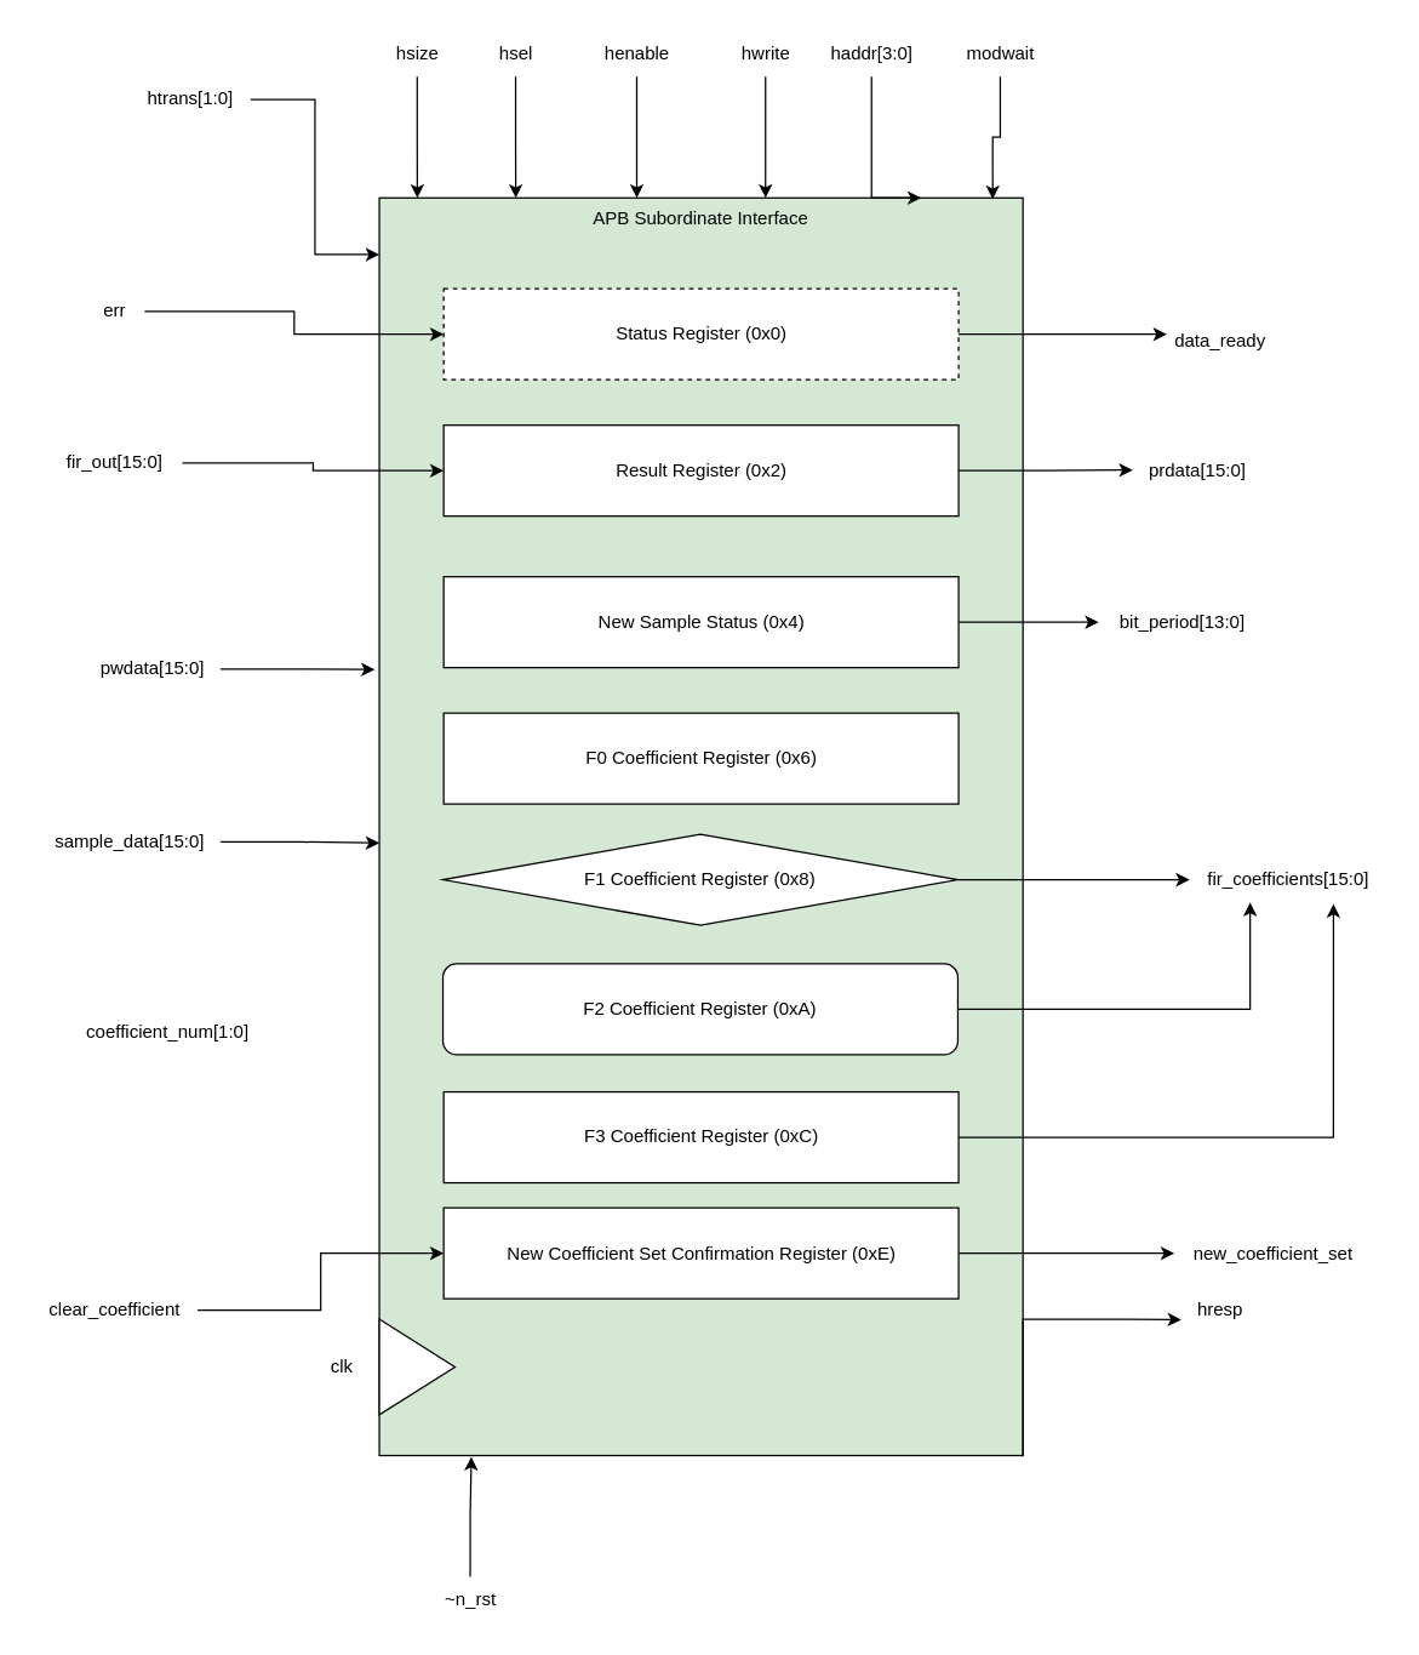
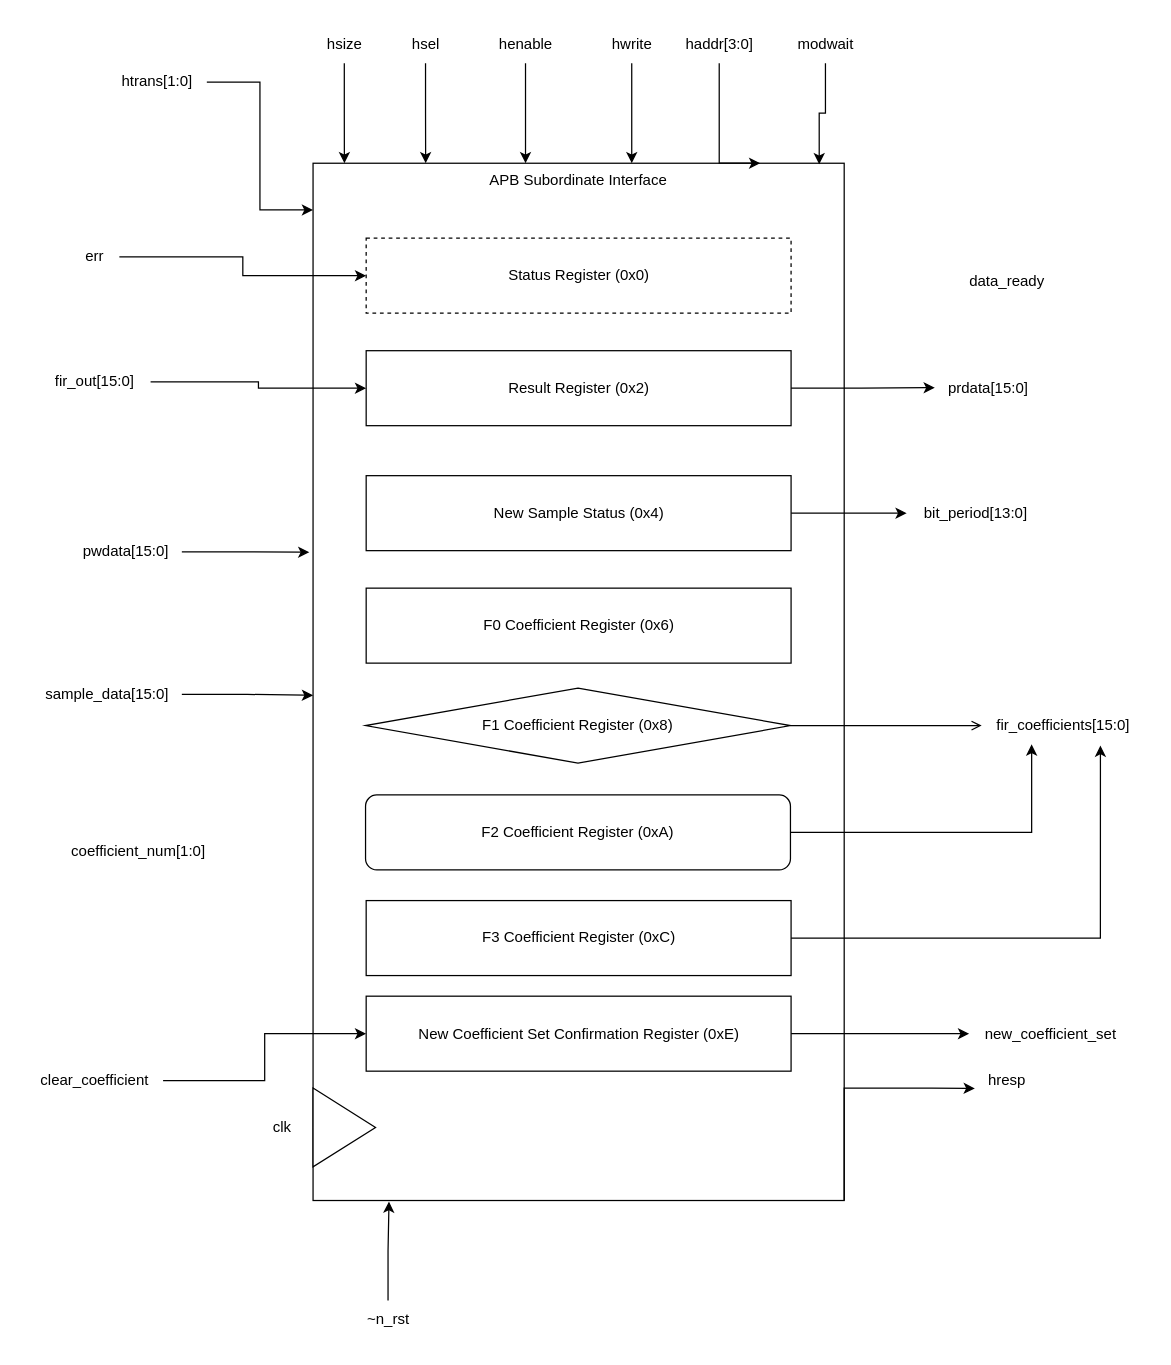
- <mxCell id="32" style="edgeStyle=orthogonalEdgeStyle;rounded=0;orthogonalLoop=1;jettySize=auto;html=1;exitX=1;exitY=0.5;exitDx=0;exitDy=0;entryX=0.063;entryY=0.333;entryDx=0;entryDy=0;entryPerimeter=0;" parent="1" target="26" edge="1" source="7"><mxGeometry relative="1" as="geometry"><mxPoint x="632.5" y="590" as="sourcePoint" /></mxGeometry></mxCell>
- <mxCell id="4" value="&lt;div&gt;APB Subordinate Interface&lt;/div&gt;" style="rounded=0;whiteSpace=wrap;html=1;align=center;verticalAlign=top;fillColor=#d5e8d4;" parent="1" vertex="1"><mxGeometry x="250" y="130" width="425" height="830" as="geometry" /></mxCell>
+ <mxCell id="4" value="&lt;div&gt;APB Subordinate Interface&lt;/div&gt;" style="rounded=0;whiteSpace=wrap;html=1;align=center;verticalAlign=top;" parent="1" vertex="1"><mxGeometry x="250" y="130" width="425" height="830" as="geometry" /></mxCell>
- <mxCell id="35" style="edgeStyle=orthogonalEdgeStyle;rounded=0;orthogonalLoop=1;jettySize=auto;html=1;" edge="1" parent="1" source="36" target="28"><mxGeometry relative="1" as="geometry" /></mxCell>
+ <mxCell id="35" style="edgeStyle=orthogonalEdgeStyle;rounded=0;orthogonalLoop=1;jettySize=auto;html=1;endArrow=open;" edge="1" parent="1" source="36" target="28"><mxGeometry relative="1" as="geometry" /></mxCell>
